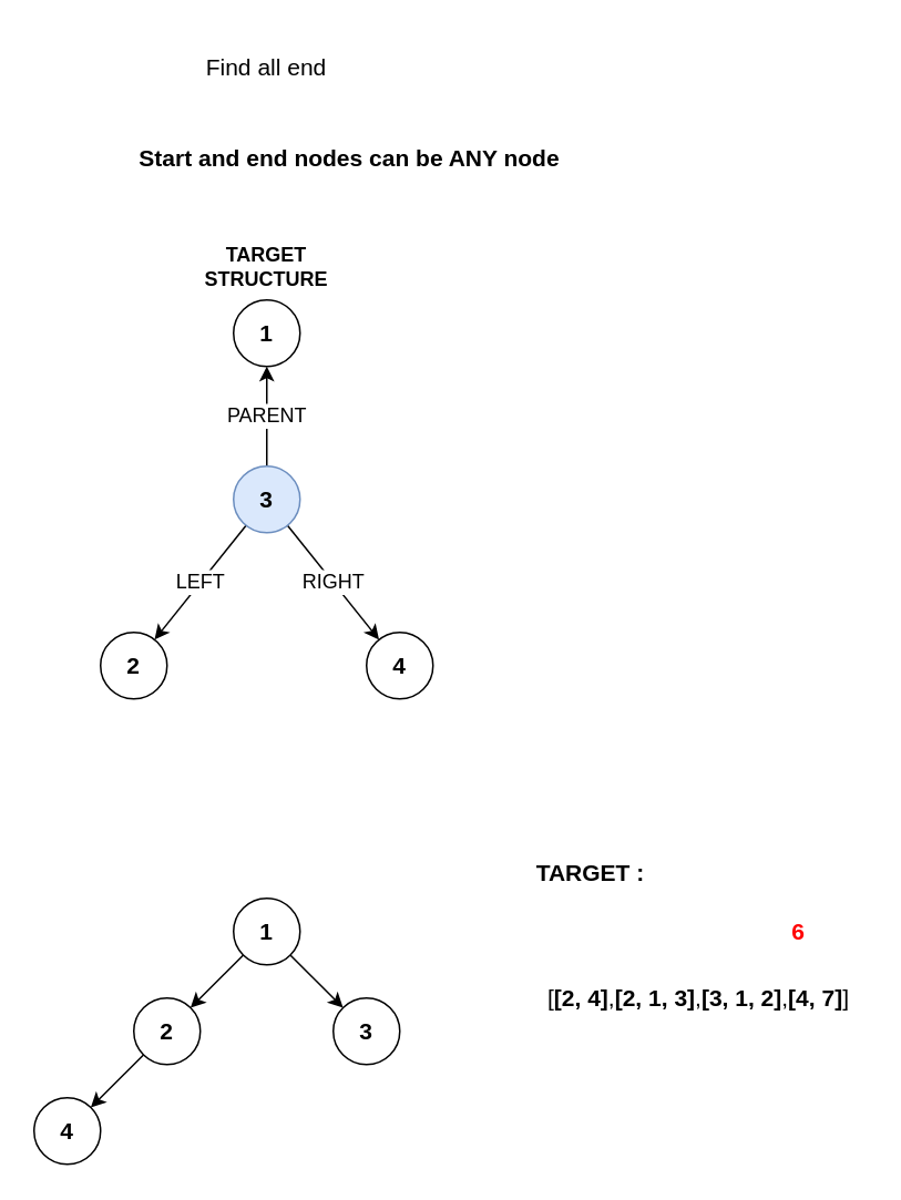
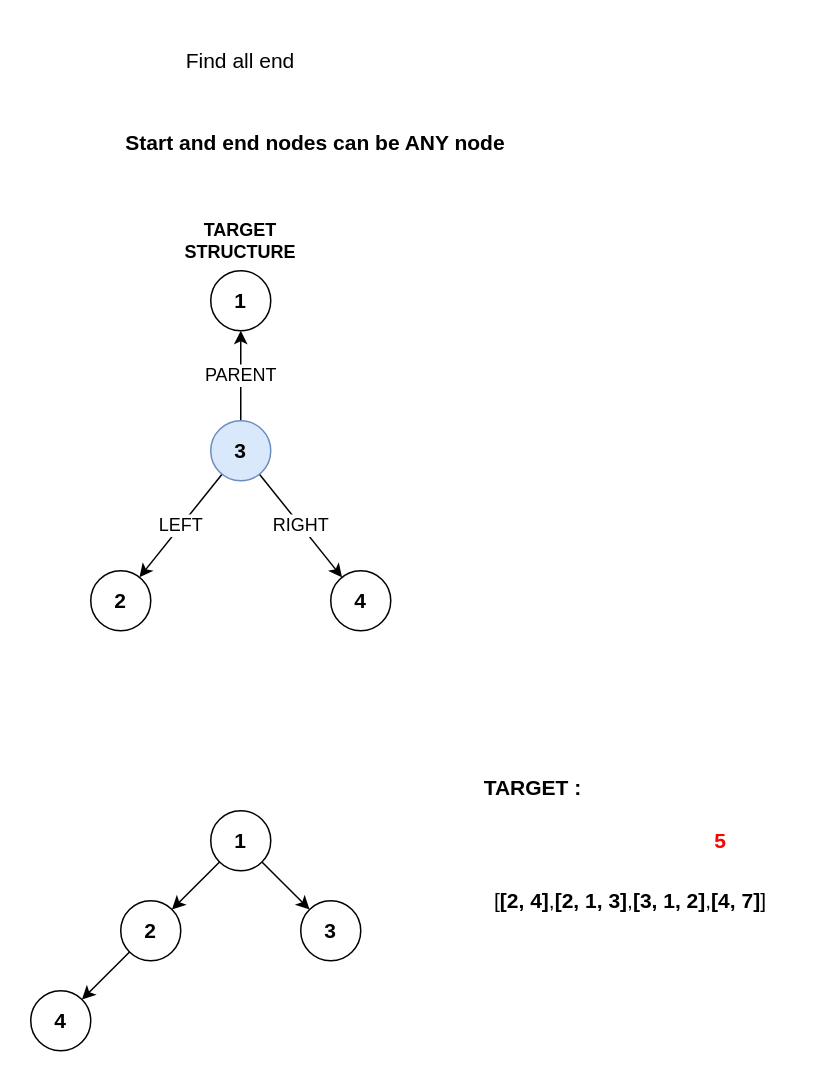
- <mxCell id="13" value="6" style="text;html=1;strokeColor=none;fillColor=none;align=center;verticalAlign=middle;whiteSpace=wrap;rounded=0;fontSize=14;fontStyle=1;fontColor=#FF0000;" vertex="1" parent="1"><mxGeometry x="460" y="540" width="40" height="40" as="geometry" /></mxCell>
+ <mxCell id="13" value="5" style="text;html=1;strokeColor=none;fillColor=none;align=center;verticalAlign=middle;whiteSpace=wrap;rounded=0;fontSize=14;fontStyle=1;fontColor=#FF0000;" vertex="1" parent="1"><mxGeometry x="460" y="540" width="40" height="40" as="geometry" /></mxCell>
